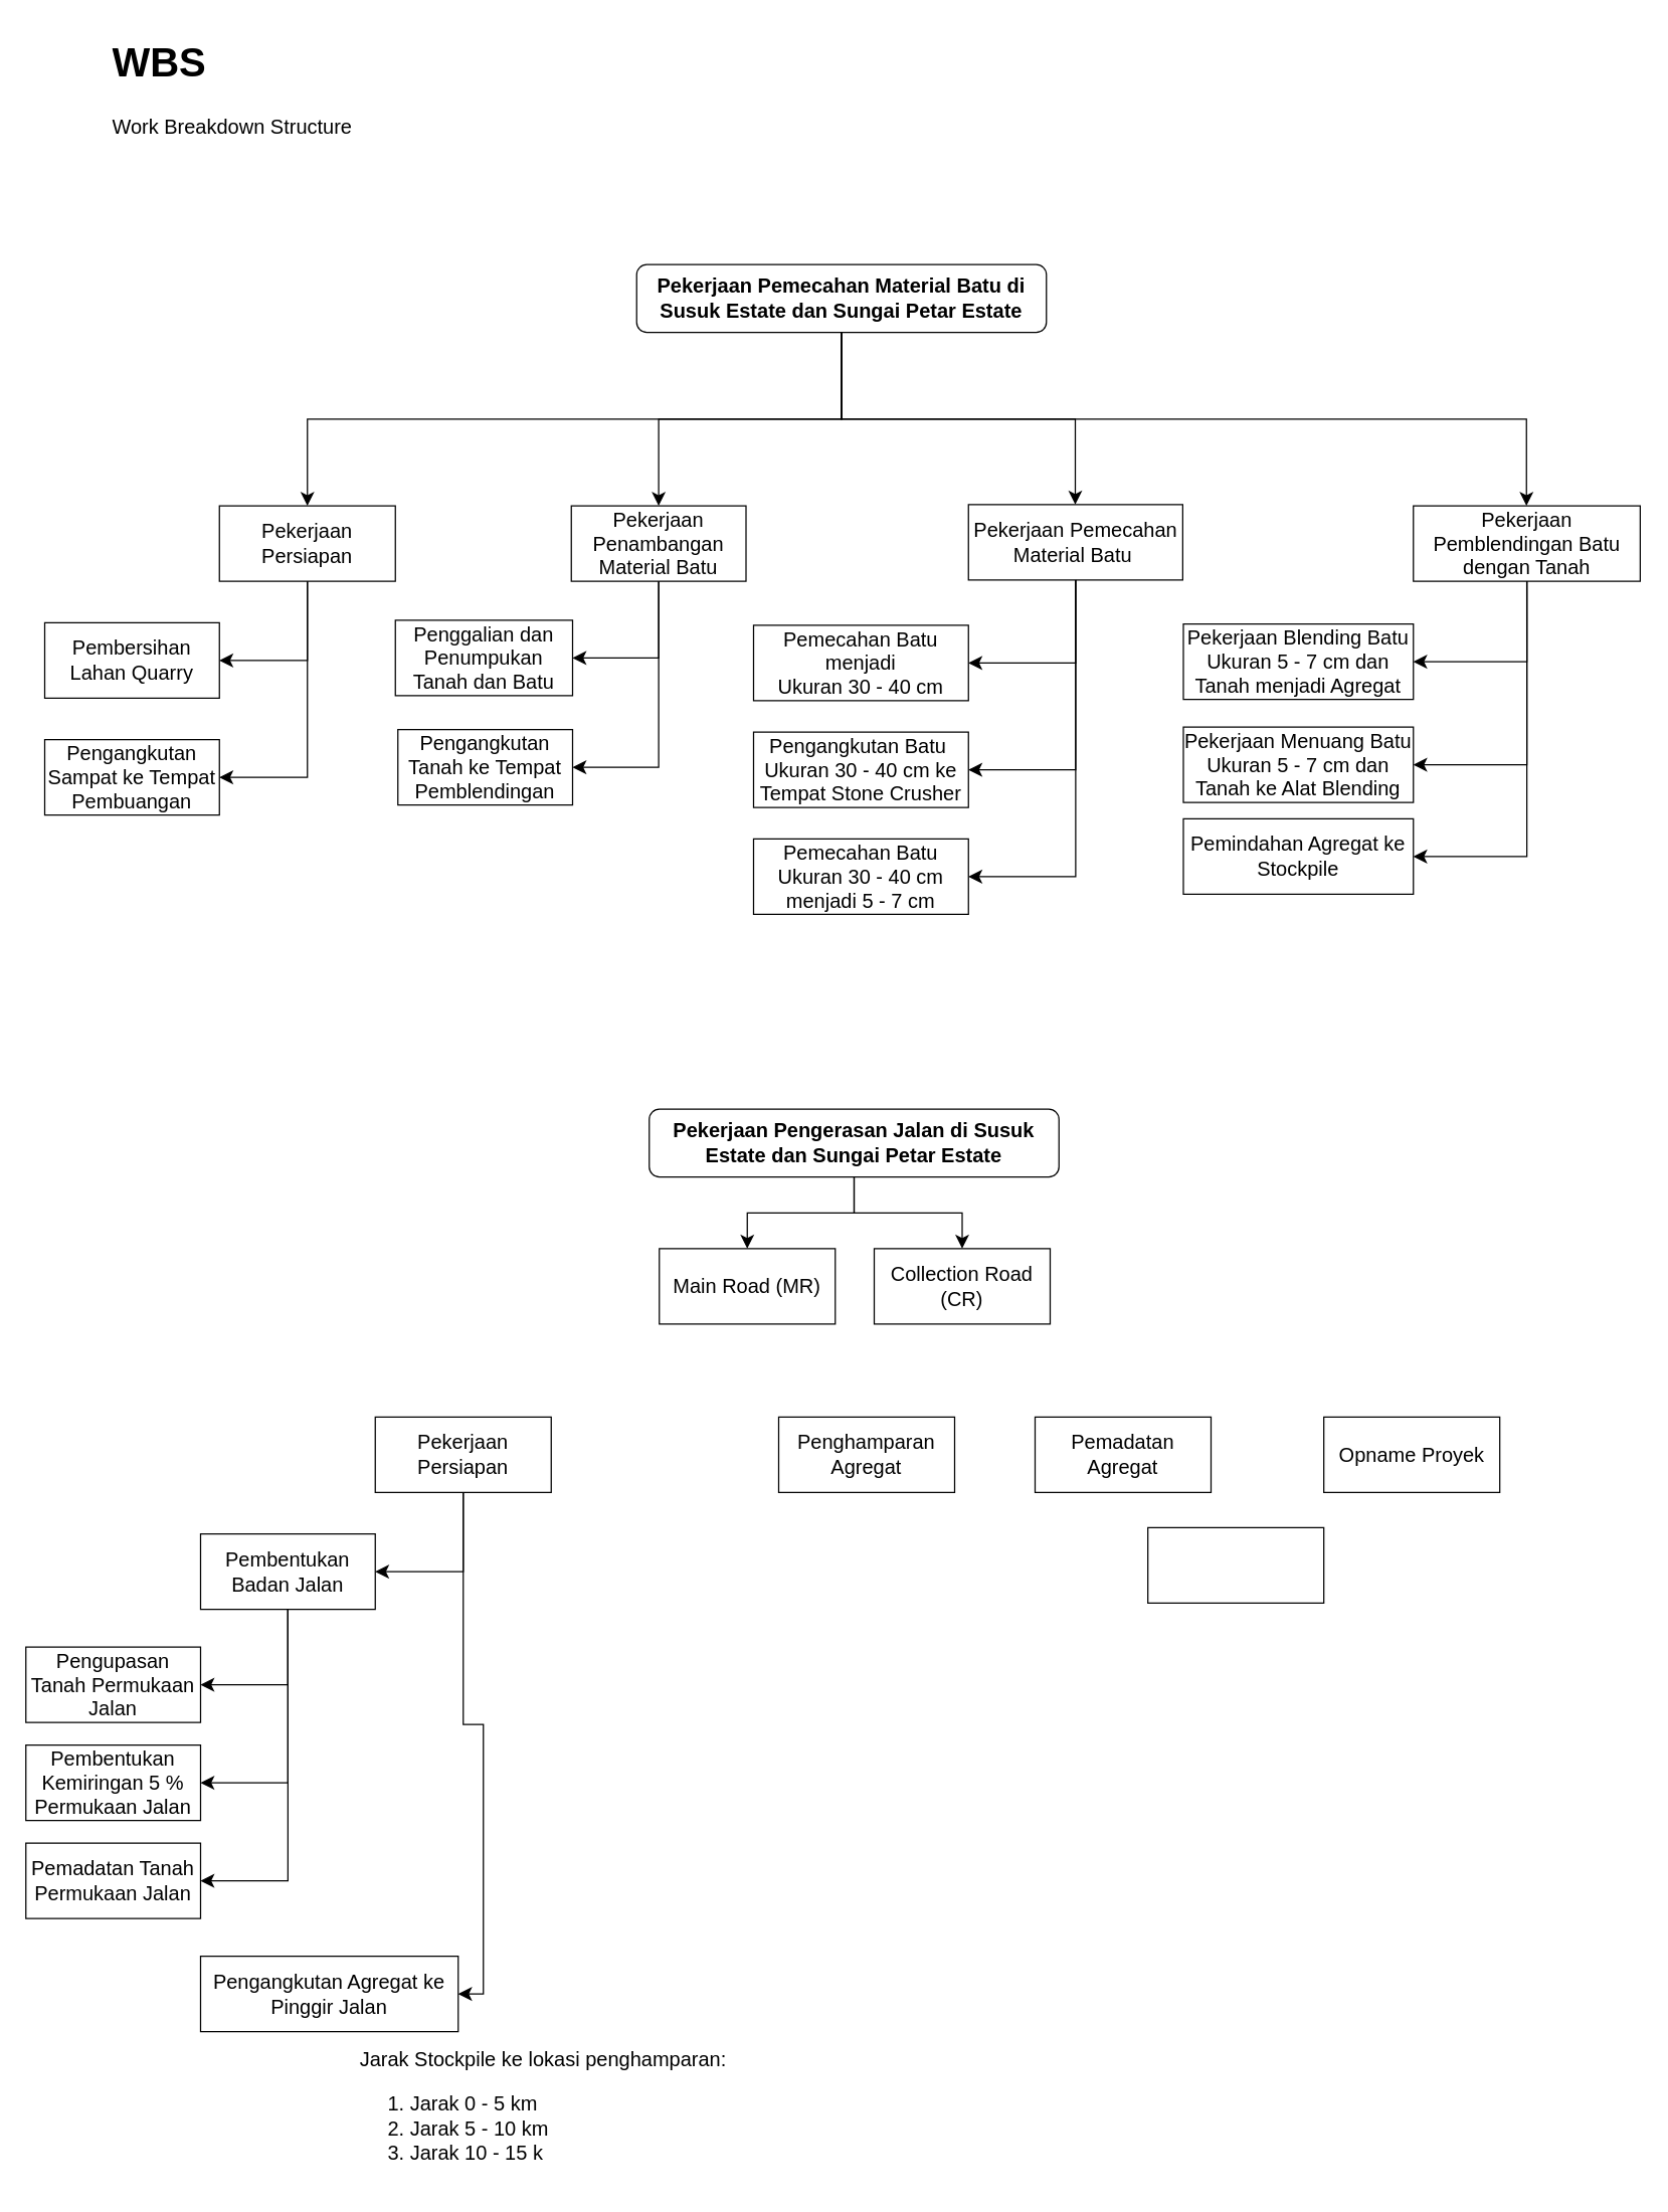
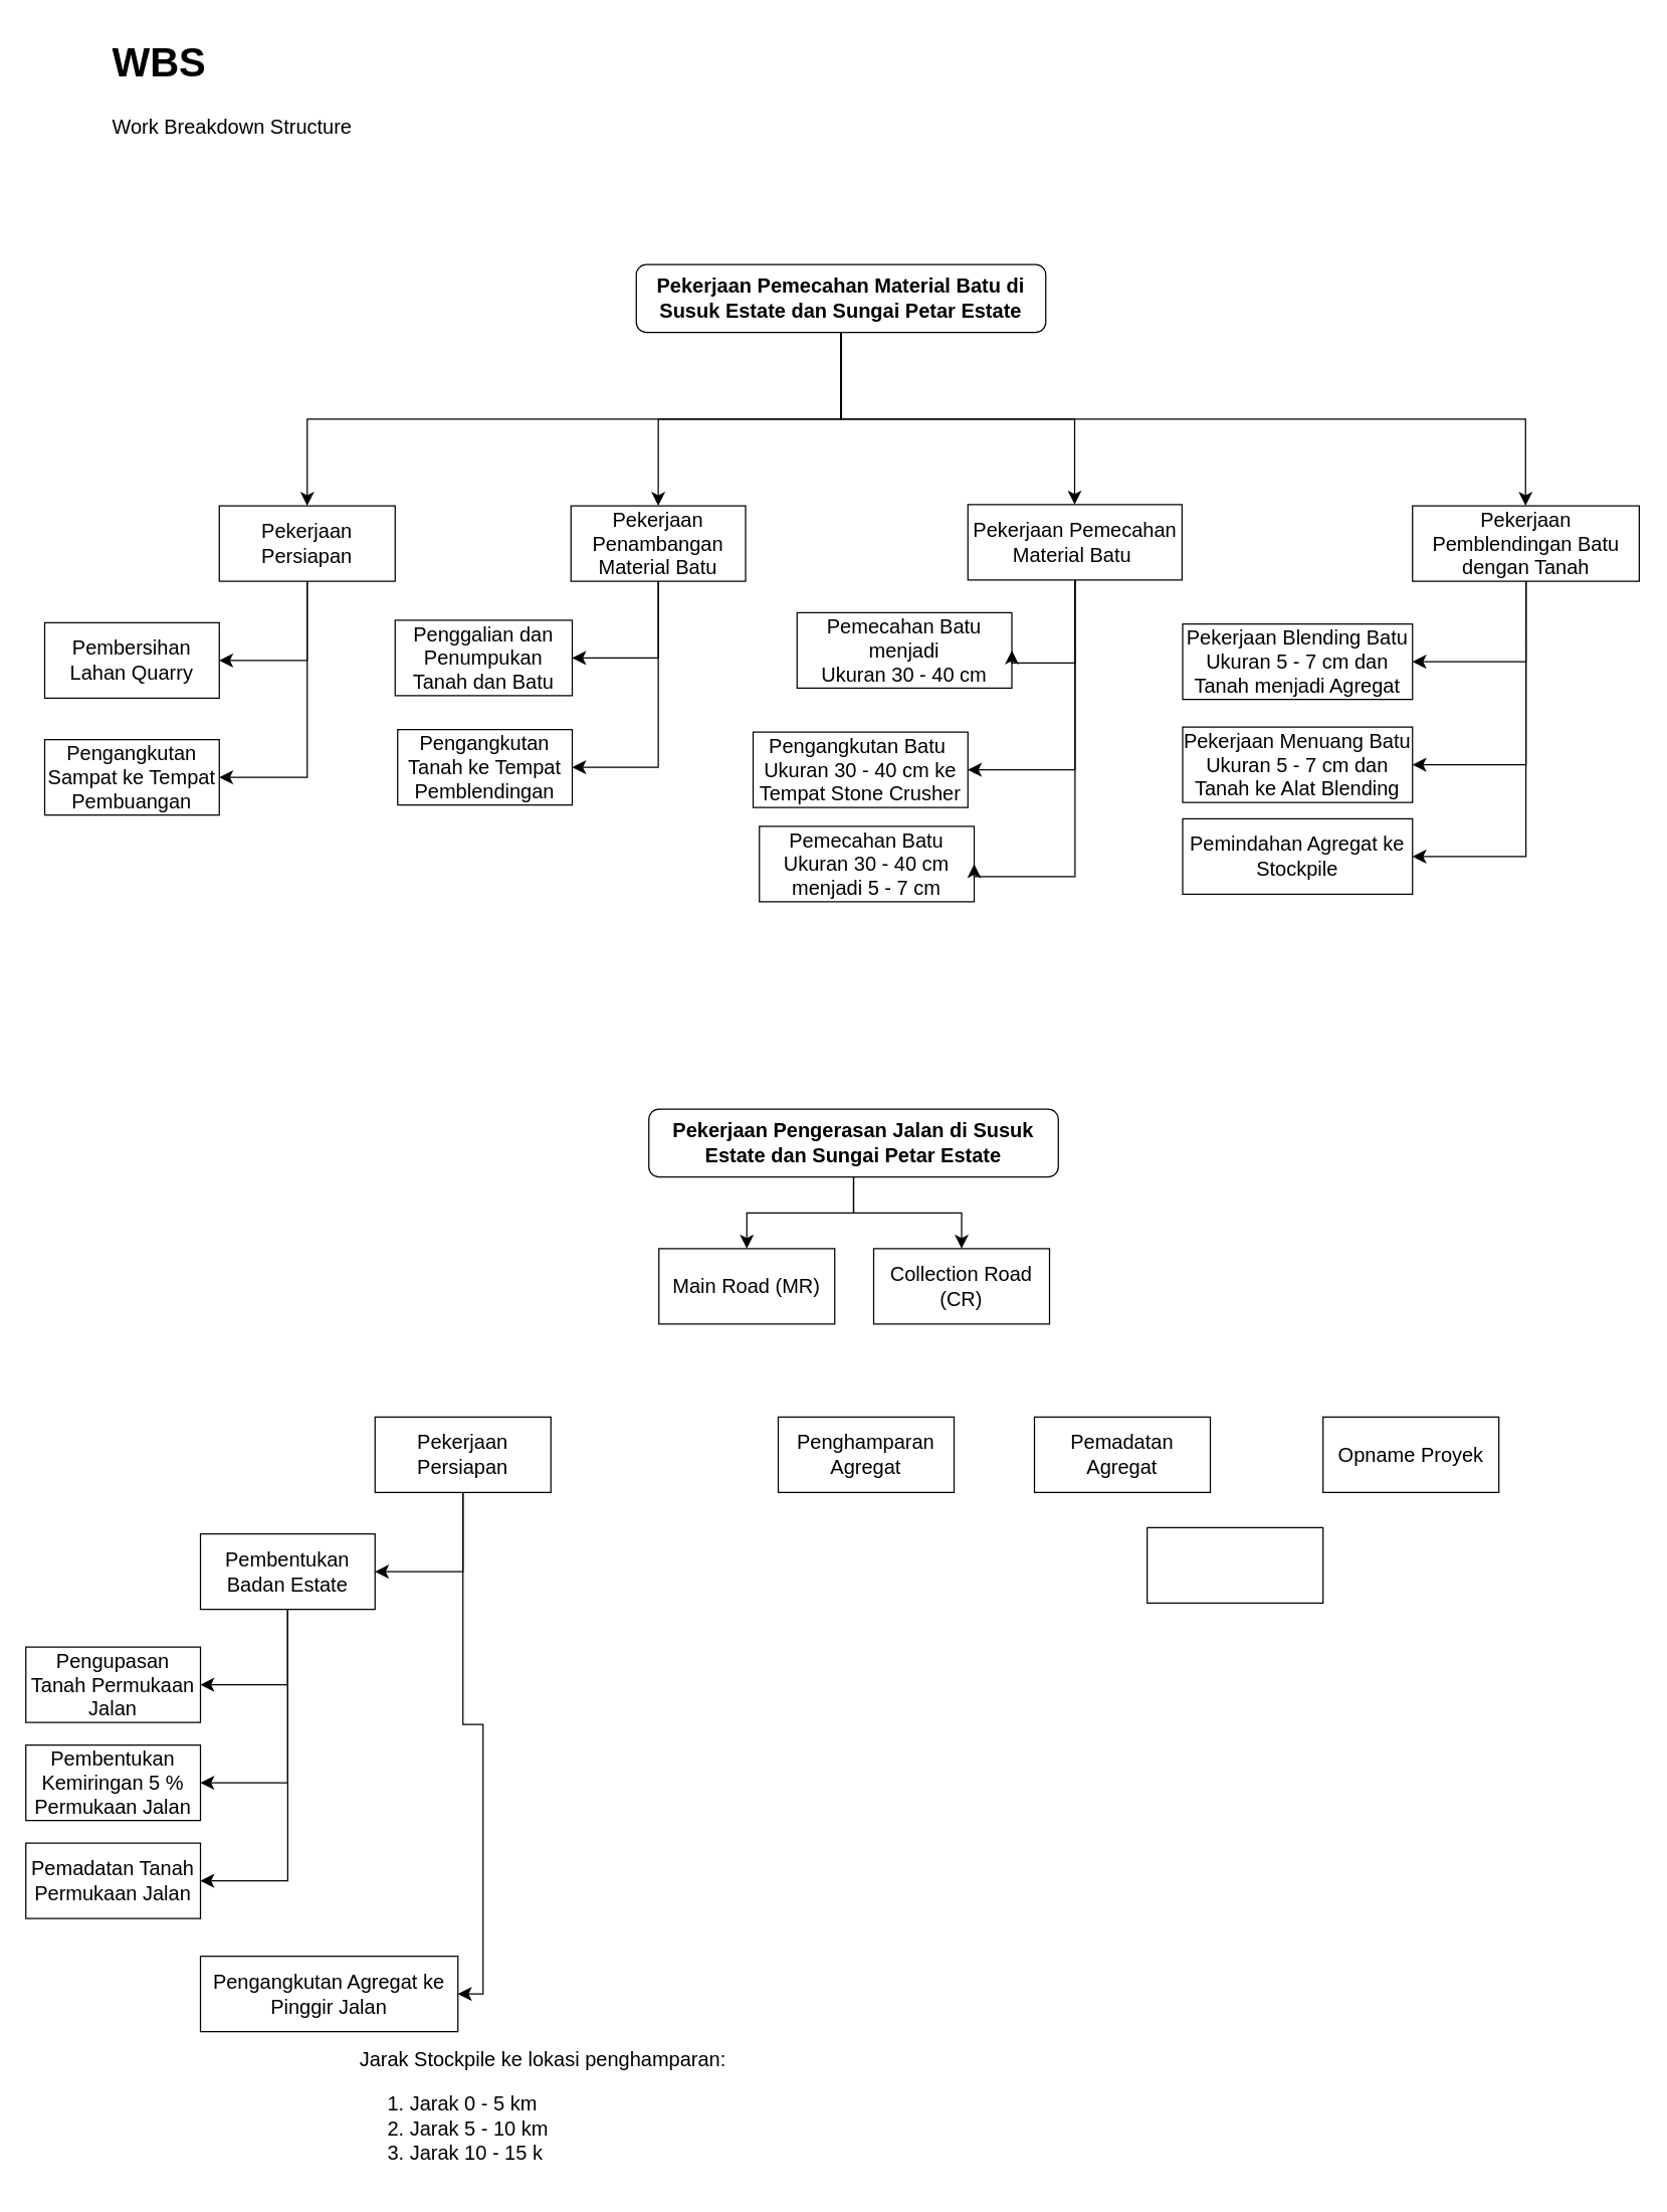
- <mxCell id="22" value="Pemecahan Batu menjadi &lt;br&gt;Ukuran 30 - 40 cm" style="rounded=0;whiteSpace=wrap;html=1;fontSize=16;labelBackgroundColor=none;" vertex="1" parent="20"><mxGeometry y="96" width="171" height="60" as="geometry" /></mxCell>
+ <mxCell id="22" value="Pemecahan Batu menjadi &lt;br&gt;Ukuran 30 - 40 cm" style="rounded=0;whiteSpace=wrap;html=1;fontSize=16;labelBackgroundColor=none;" vertex="1" parent="20"><mxGeometry x="35" y="86" width="171" height="60" as="geometry" /></mxCell>
- <mxCell id="26" value="Pemecahan Batu Ukuran 30 - 40 cm menjadi 5 - 7 cm" style="rounded=0;whiteSpace=wrap;html=1;fontSize=16;labelBackgroundColor=none;" vertex="1" parent="20"><mxGeometry y="266" width="171" height="60" as="geometry" /></mxCell>
+ <mxCell id="26" value="Pemecahan Batu Ukuran 30 - 40 cm menjadi 5 - 7 cm" style="rounded=0;whiteSpace=wrap;html=1;fontSize=16;labelBackgroundColor=none;" vertex="1" parent="20"><mxGeometry x="5" y="256" width="171" height="60" as="geometry" /></mxCell>
- <mxCell id="41" value="Pembentukan Badan Jalan" style="rounded=0;whiteSpace=wrap;html=1;fontSize=16;labelBackgroundColor=none;" vertex="1" parent="39"><mxGeometry x="139" y="93" width="139" height="60" as="geometry" /></mxCell>
+ <mxCell id="41" value="Pembentukan Badan Estate" style="rounded=0;whiteSpace=wrap;html=1;fontSize=16;labelBackgroundColor=none;" vertex="1" parent="39"><mxGeometry x="139" y="93" width="139" height="60" as="geometry" /></mxCell>
